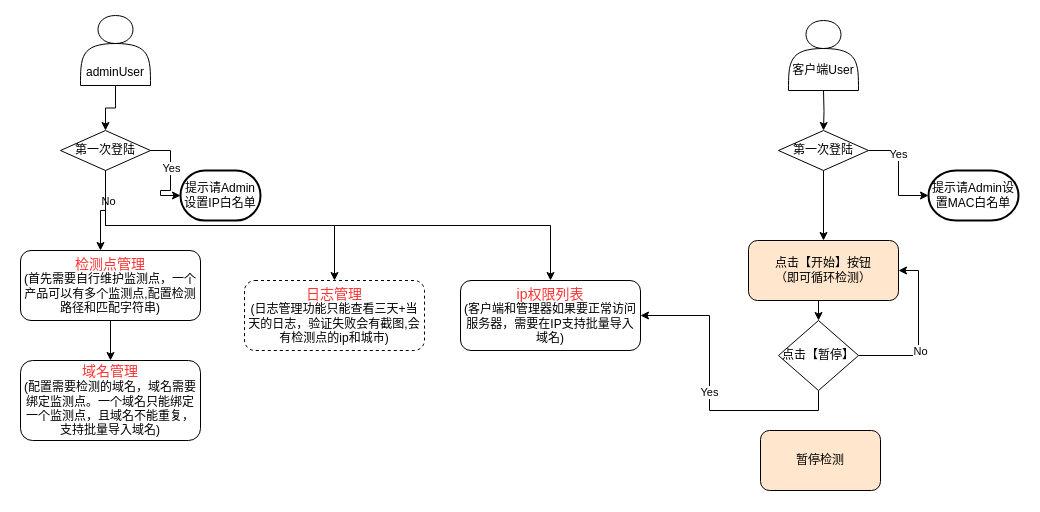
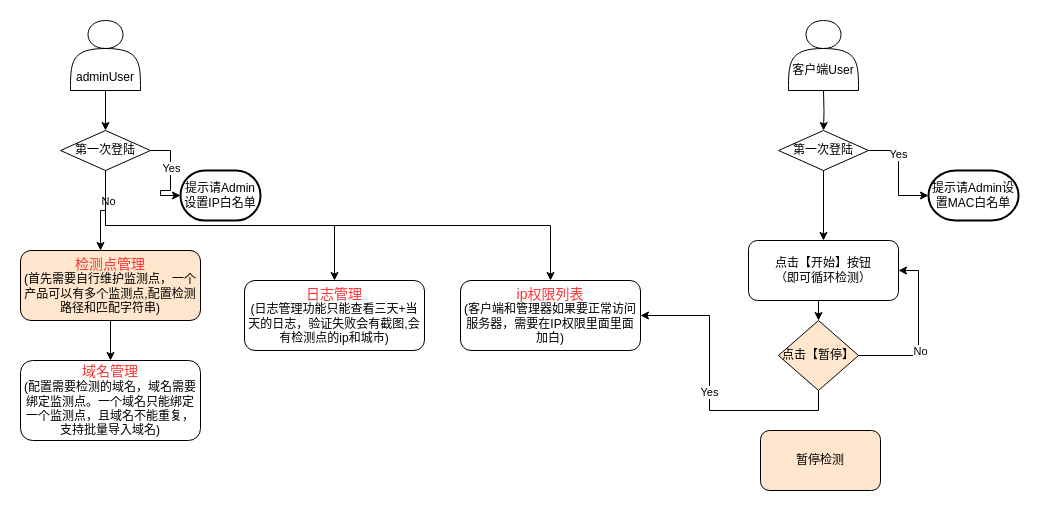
- <mxCell id="3" value="&lt;br&gt;&lt;br&gt;&lt;br&gt;adminUser" style="shape=actor;whiteSpace=wrap;html=1;" vertex="1" parent="1"><mxGeometry x="80" y="15" width="70" height="70" as="geometry" /></mxCell>
+ <mxCell id="3" value="&lt;br&gt;&lt;br&gt;&lt;br&gt;adminUser" style="shape=actor;whiteSpace=wrap;html=1;" vertex="1" parent="1"><mxGeometry x="70" width="70" height="70" as="geometry" y="20" /></mxCell>
- <mxCell id="23" value="点击【开始】按钮&lt;br&gt;（即可循环检测）" style="rounded=1;whiteSpace=wrap;html=1;fillColor=#ffe6cc;" vertex="1" parent="1"><mxGeometry x="748" y="240" width="150" height="60" as="geometry" /></mxCell>
+ <mxCell id="23" value="点击【开始】按钮&lt;br&gt;（即可循环检测）" style="rounded=1;whiteSpace=wrap;html=1;" vertex="1" parent="1"><mxGeometry x="748" y="240" width="150" height="60" as="geometry" /></mxCell>
- <mxCell id="13" value="&lt;font&gt;&lt;font style=&quot;font-size: 14px&quot; color=&quot;#ff3333&quot;&gt;检测点管理&lt;/font&gt;&lt;br&gt;(首先需要自行维护监测点，一个产品可以有多个监测点,配置检测路径和匹配字符串)&lt;/font&gt;" style="rounded=1;whiteSpace=wrap;html=1;" vertex="1" parent="1"><mxGeometry x="20" y="250" width="180" height="70" as="geometry" /></mxCell>
+ <mxCell id="13" value="&lt;font&gt;&lt;font style=&quot;font-size: 14px&quot; color=&quot;#ff3333&quot;&gt;检测点管理&lt;/font&gt;&lt;br&gt;(首先需要自行维护监测点，一个产品可以有多个监测点,配置检测路径和匹配字符串)&lt;/font&gt;" style="rounded=1;whiteSpace=wrap;html=1;fillColor=#ffe6cc;" vertex="1" parent="1"><mxGeometry x="20" y="250" width="180" height="70" as="geometry" /></mxCell>
- <mxCell id="29" value="&lt;font&gt;&lt;font style=&quot;font-size: 14px&quot; color=&quot;#ff3333&quot;&gt;日志管理&lt;/font&gt;&lt;br&gt;(&lt;font style=&quot;font-size: 12px&quot;&gt;&lt;span&gt;日志管理功能只能查看三天&lt;span lang=&quot;EN-US&quot;&gt;+&lt;/span&gt;当天的日志，&lt;/span&gt;&lt;span&gt;验证失败会有截图,会有检测点的ip和城市&lt;/span&gt;&lt;/font&gt;)&lt;/font&gt;" style="rounded=1;whiteSpace=wrap;html=1;dashed=1;" vertex="1" parent="1"><mxGeometry x="244" y="280" width="180" height="70" as="geometry" /></mxCell>
+ <mxCell id="29" value="&lt;font&gt;&lt;font style=&quot;font-size: 14px&quot; color=&quot;#ff3333&quot;&gt;日志管理&lt;/font&gt;&lt;br&gt;(&lt;font style=&quot;font-size: 12px&quot;&gt;&lt;span&gt;日志管理功能只能查看三天&lt;span lang=&quot;EN-US&quot;&gt;+&lt;/span&gt;当天的日志，&lt;/span&gt;&lt;span&gt;验证失败会有截图,会有检测点的ip和城市&lt;/span&gt;&lt;/font&gt;)&lt;/font&gt;" style="rounded=1;whiteSpace=wrap;html=1;" vertex="1" parent="1"><mxGeometry x="244" y="280" width="180" height="70" as="geometry" /></mxCell>
- <mxCell id="30" value="&lt;font&gt;&lt;font color=&quot;#ff3333&quot;&gt;&lt;span style=&quot;font-size: 14px&quot;&gt;ip权限列表&lt;/span&gt;&lt;/font&gt;&lt;br&gt;(&lt;span&gt;客户端和管理器如果要正常访问服务器，需要在&lt;/span&gt;&lt;span lang=&quot;EN-US&quot;&gt;IP&lt;/span&gt;&lt;span&gt;支持批量导入域名&lt;/span&gt;&lt;span&gt;)&lt;/span&gt;&lt;br&gt;&lt;/font&gt;" style="rounded=1;whiteSpace=wrap;html=1;" vertex="1" parent="1"><mxGeometry x="460" y="280" width="180" height="70" as="geometry" /></mxCell>
+ <mxCell id="30" value="&lt;font&gt;&lt;font color=&quot;#ff3333&quot;&gt;&lt;span style=&quot;font-size: 14px&quot;&gt;ip权限列表&lt;/span&gt;&lt;/font&gt;&lt;br&gt;(&lt;span&gt;客户端和管理器如果要正常访问服务器，需要在&lt;/span&gt;&lt;span lang=&quot;EN-US&quot;&gt;IP&lt;/span&gt;&lt;span&gt;权限里面里面加白&lt;/span&gt;&lt;span&gt;)&lt;/span&gt;&lt;br&gt;&lt;/font&gt;" style="rounded=1;whiteSpace=wrap;html=1;" vertex="1" parent="1"><mxGeometry x="460" y="280" width="180" height="70" as="geometry" /></mxCell>
- <mxCell id="27" value="点击【暂停】" style="rhombus;whiteSpace=wrap;html=1;" vertex="1" parent="1"><mxGeometry x="778" y="320" width="80" height="70" as="geometry" /></mxCell>
+ <mxCell id="27" value="点击【暂停】" style="rhombus;whiteSpace=wrap;html=1;fillColor=#ffe6cc;" vertex="1" parent="1"><mxGeometry x="778" y="320" width="80" height="70" as="geometry" /></mxCell>
